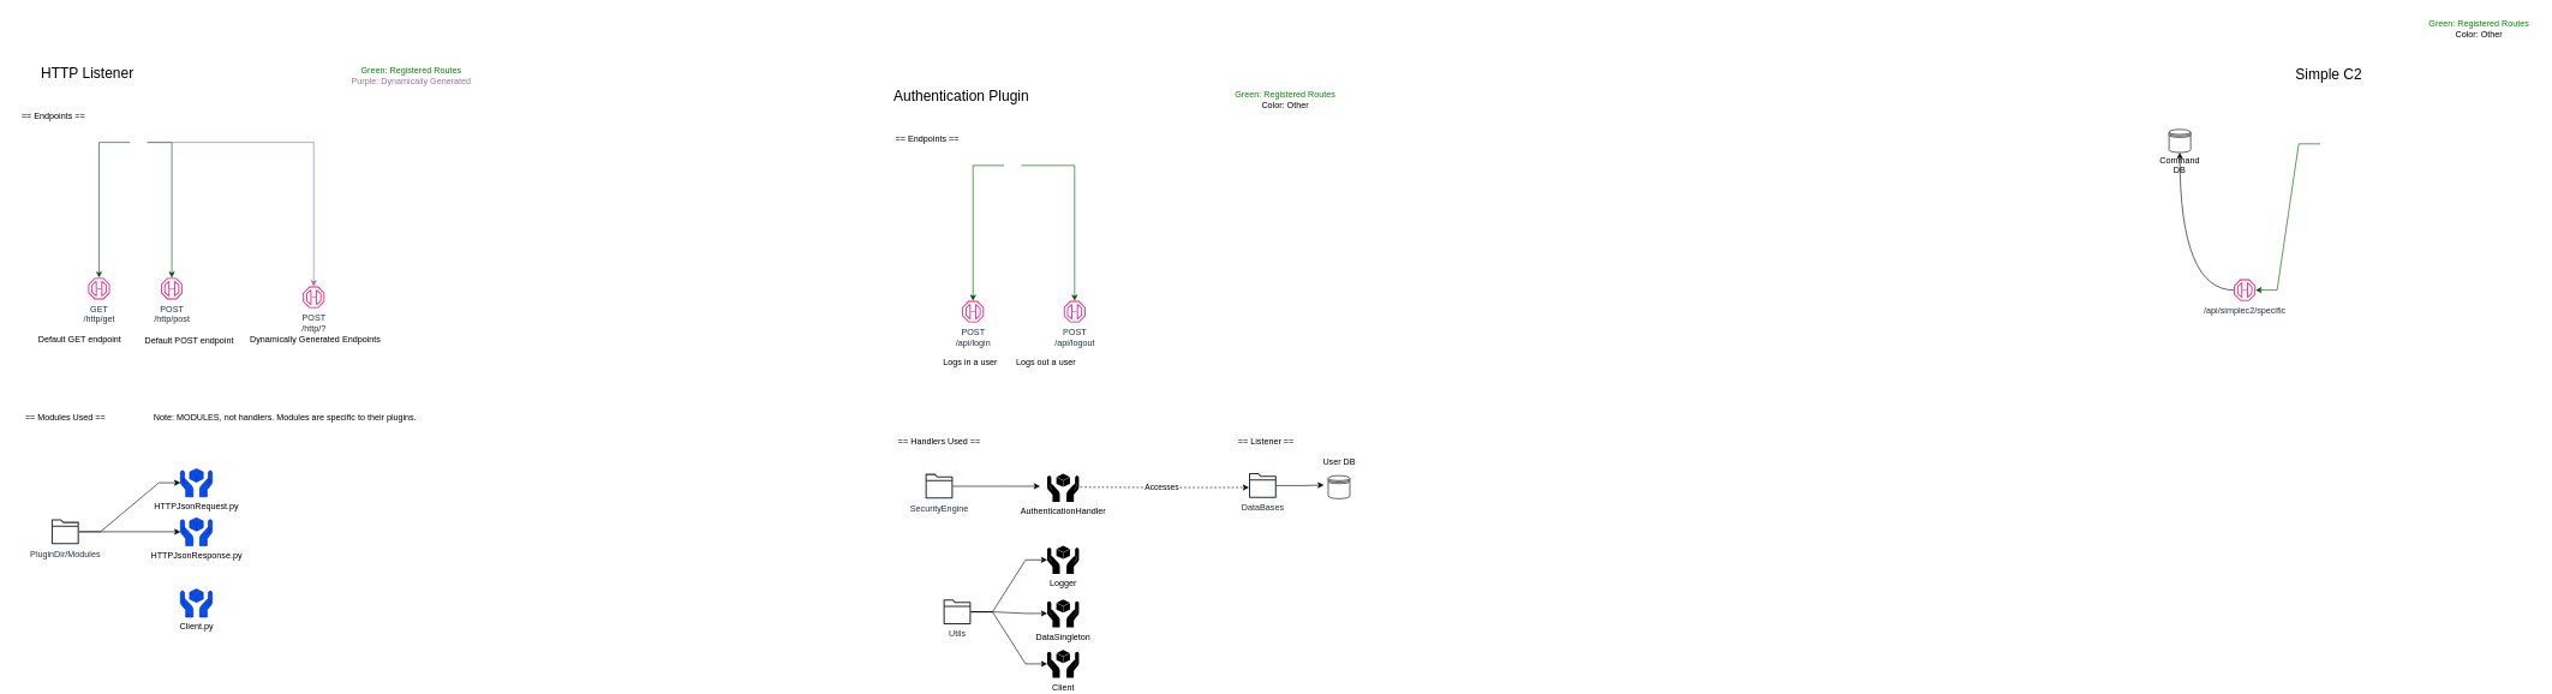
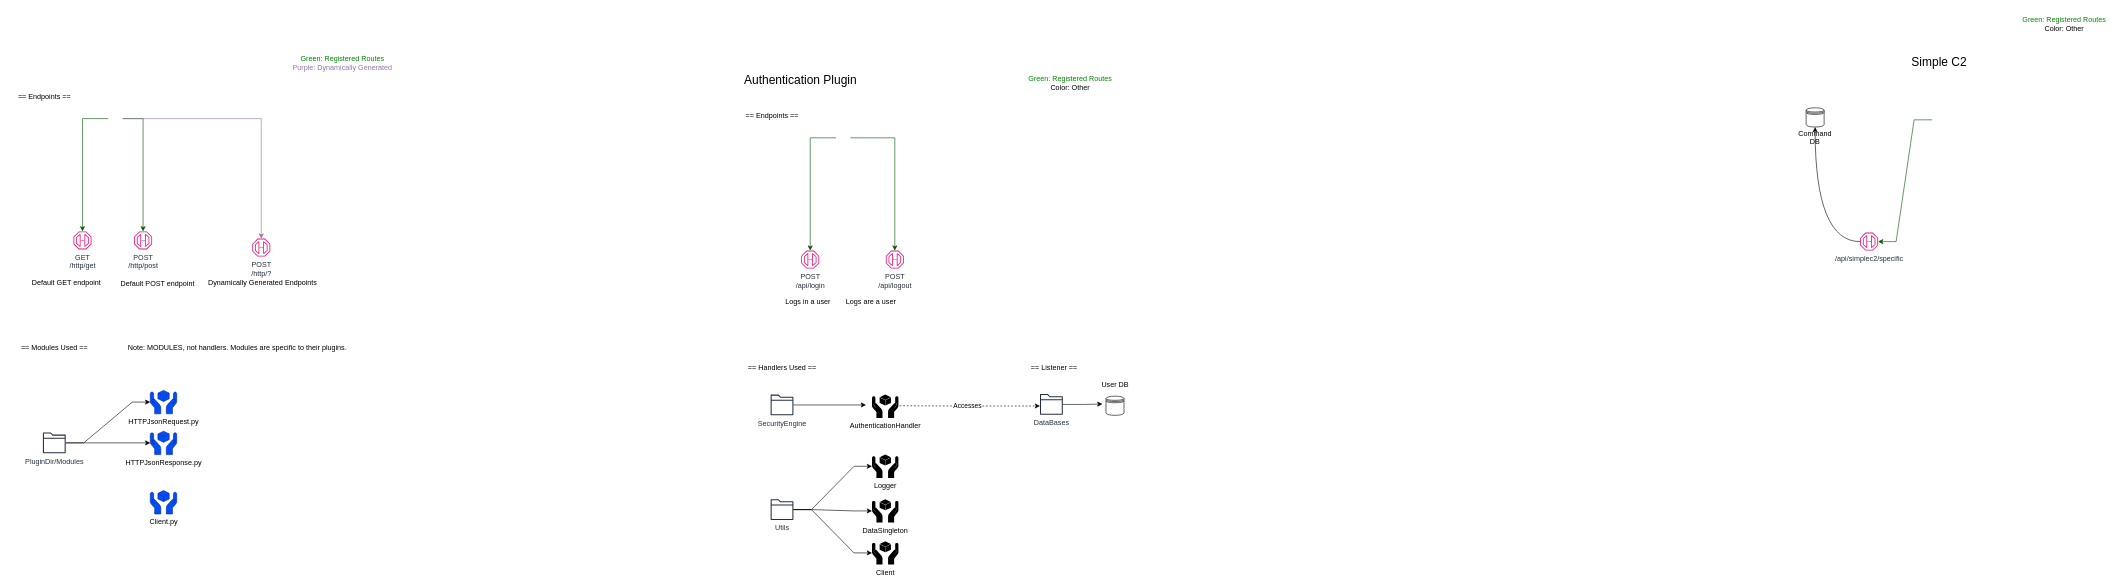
- <mxCell id="41" value="&lt;font style=&quot;font-size: 20px;&quot;&gt;HTTP Listener&lt;/font&gt;" style="text;html=1;align=center;verticalAlign=middle;whiteSpace=wrap;rounded=0;" vertex="1" parent="1"><mxGeometry x="20" y="85" width="202" height="30" as="geometry" /></mxCell>
- <mxCell id="32" value="Logs out a user" style="text;html=1;align=center;verticalAlign=middle;resizable=0;points=[];autosize=1;strokeColor=none;fillColor=none;" parent="1" vertex="1"><mxGeometry x="1396" y="487" width="110" height="30" as="geometry" /></mxCell>
+ <mxCell id="32" value="Logs are a user" style="text;html=1;align=center;verticalAlign=middle;resizable=0;points=[];autosize=1;strokeColor=none;fillColor=none;" parent="1" vertex="1"><mxGeometry x="1396" y="487" width="110" height="30" as="geometry" /></mxCell>
- <mxCell id="26" value="Utils" style="sketch=0;outlineConnect=0;fontColor=#232F3E;gradientColor=none;fillColor=#232F3D;strokeColor=none;dashed=0;verticalLabelPosition=bottom;verticalAlign=top;align=center;html=1;fontSize=12;fontStyle=0;aspect=fixed;pointerEvents=1;shape=mxgraph.aws4.folder;" parent="1" vertex="1"><mxGeometry x="1309" y="831.41" width="38" height="34.59" as="geometry" /></mxCell>
+ <mxCell id="26" value="Utils" style="sketch=0;outlineConnect=0;fontColor=#232F3E;gradientColor=none;fillColor=#232F3D;strokeColor=none;dashed=0;verticalLabelPosition=bottom;verticalAlign=top;align=center;html=1;fontSize=12;fontStyle=0;aspect=fixed;pointerEvents=1;shape=mxgraph.aws4.folder;" parent="1" vertex="1"><mxGeometry x="1284" y="831.41" width="38" height="34.59" as="geometry" /></mxCell>
